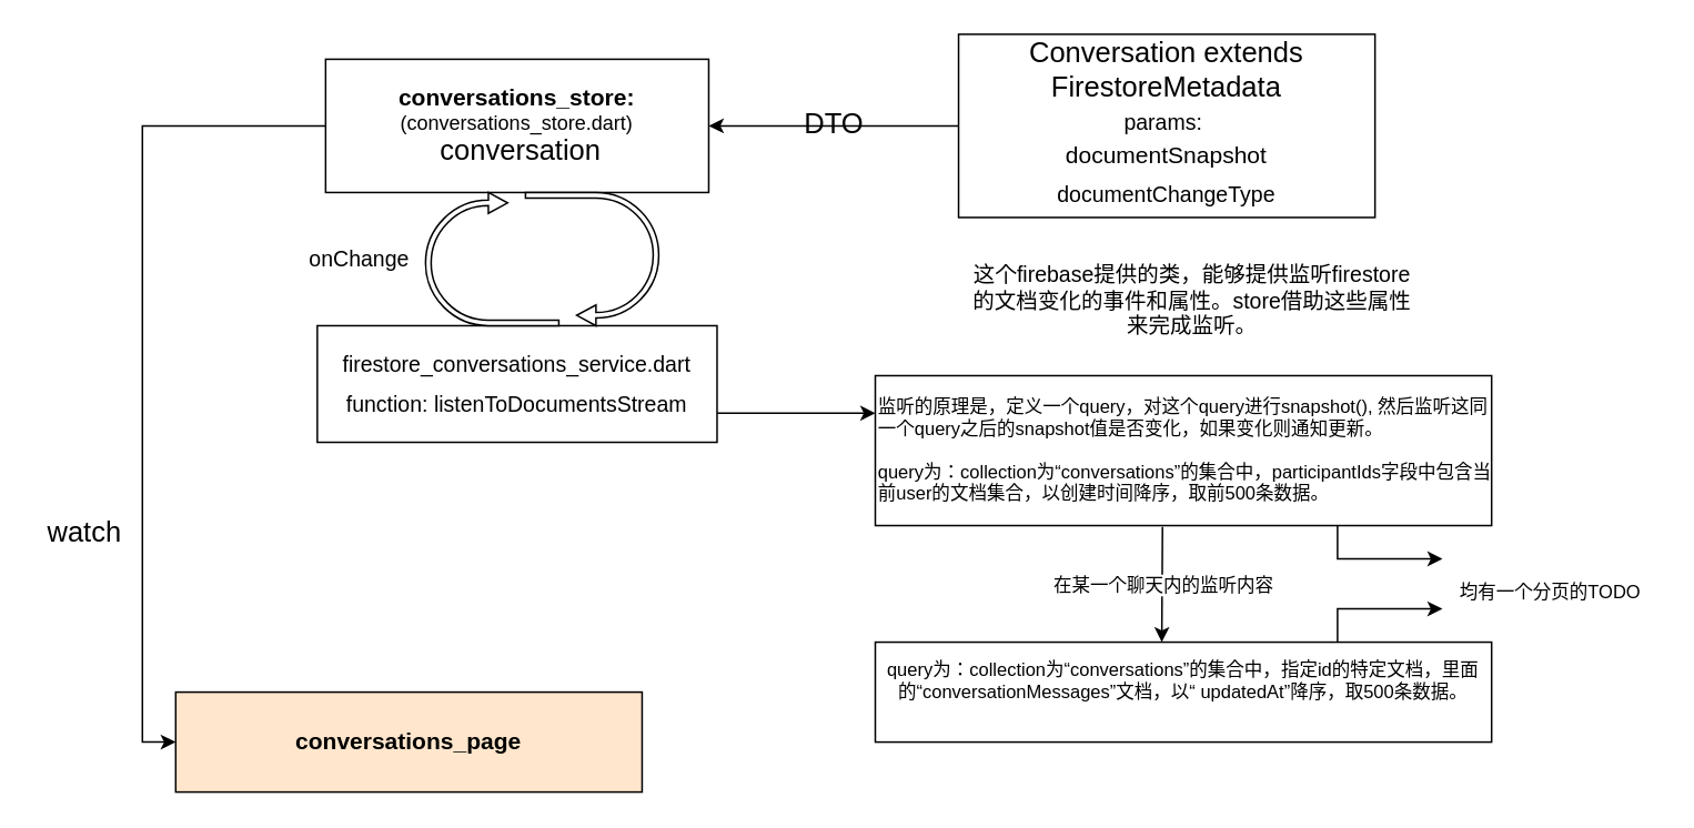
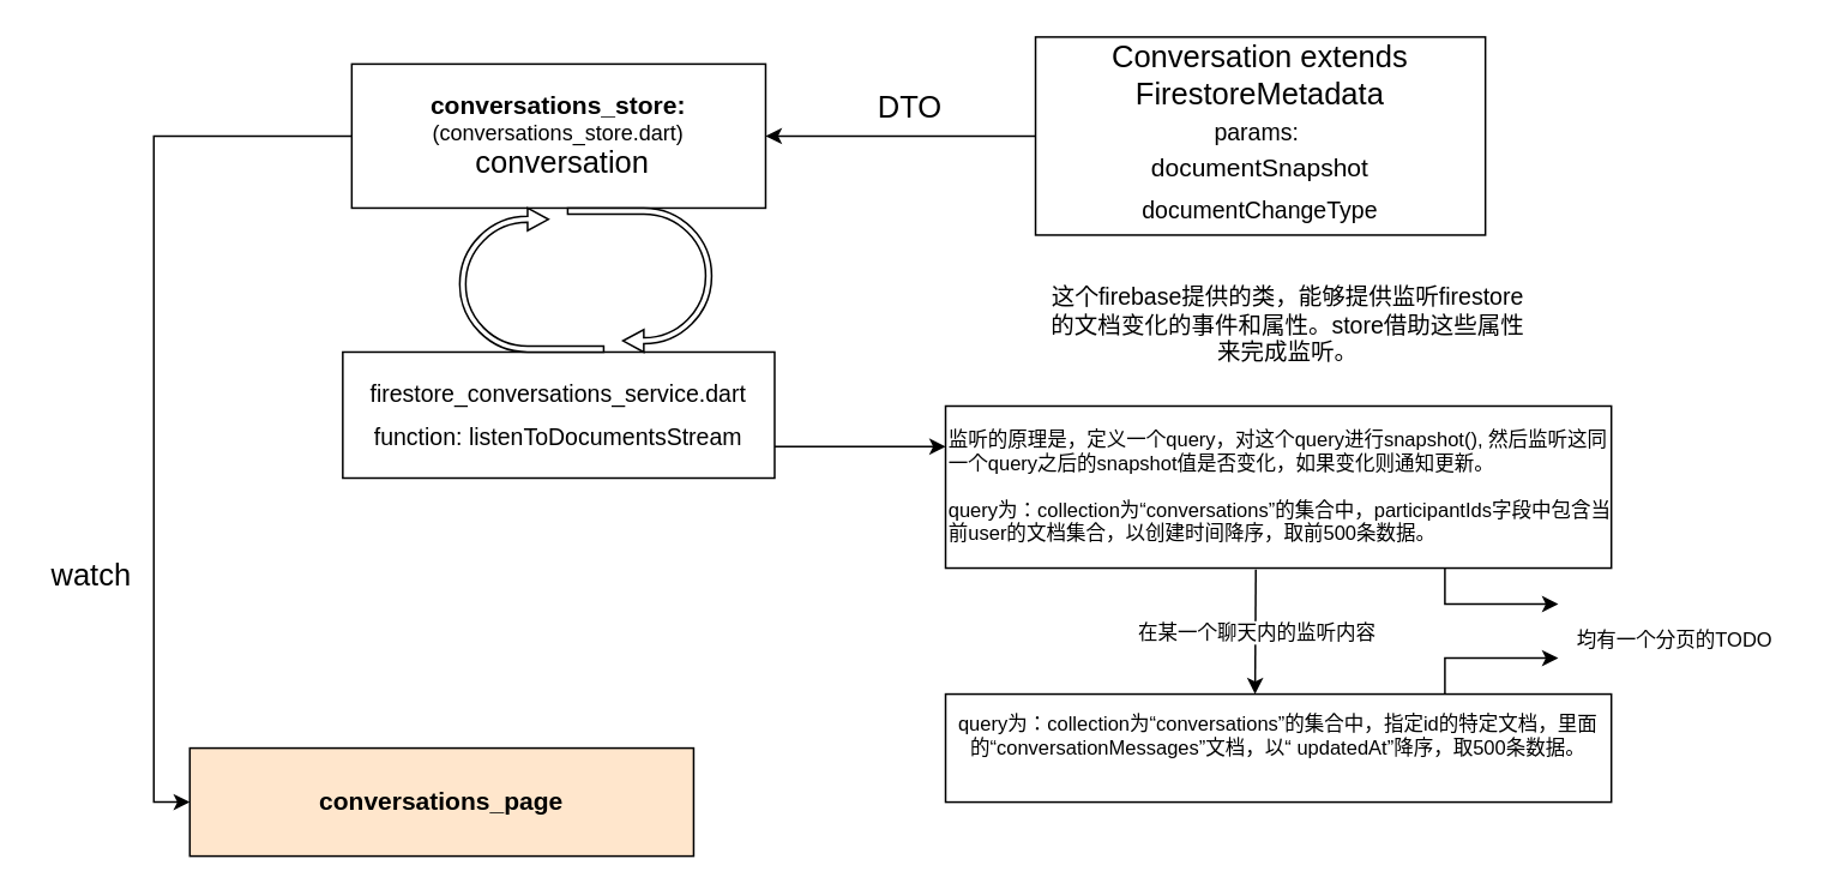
- <mxCell id="8" value="&lt;span style=&quot;&quot;&gt;DTO&lt;/span&gt;" style="text;html=1;align=center;verticalAlign=middle;resizable=0;points=[];autosize=1;strokeColor=none;fillColor=none;fontSize=17;" vertex="1" parent="1"><mxGeometry x="475" y="60" width="50" height="30" as="geometry" /></mxCell>
+ <mxCell id="8" value="&lt;span style=&quot;&quot;&gt;DTO&lt;/span&gt;" style="text;html=1;align=center;verticalAlign=middle;resizable=0;points=[];autosize=1;strokeColor=none;fillColor=none;fontSize=17;" vertex="1" parent="1"><mxGeometry x="480" y="45" width="50" height="30" as="geometry" /></mxCell>
- <mxCell id="14" value="onChange" style="text;html=1;align=center;verticalAlign=middle;resizable=0;points=[];autosize=1;strokeColor=none;fillColor=none;fontSize=13;" vertex="1" parent="1"><mxGeometry x="175" y="145" width="80" height="20" as="geometry" /></mxCell>
